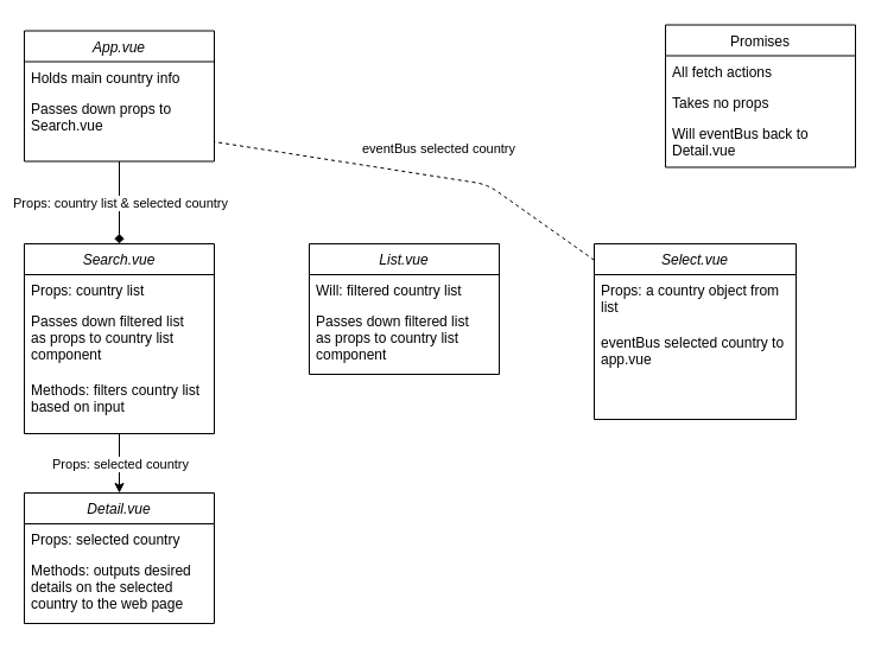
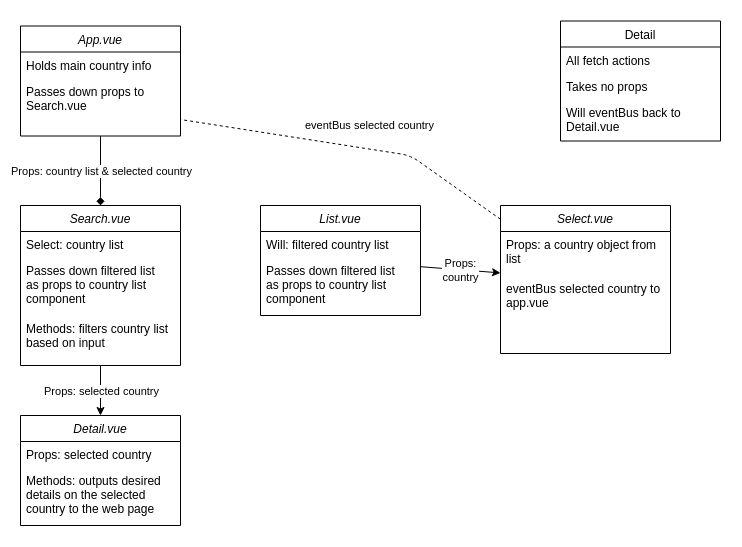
- <mxCell id="2" value="Promises" style="swimlane;fontStyle=0;align=center;verticalAlign=top;childLayout=stackLayout;horizontal=1;startSize=26;horizontalStack=0;resizeParent=1;resizeLast=0;collapsible=1;marginBottom=0;rounded=0;shadow=0;strokeWidth=1;" parent="1" vertex="1"><mxGeometry x="560" y="20.5" width="160" height="120" as="geometry"><mxRectangle x="550" y="140" width="160" height="26" as="alternateBounds" /></mxGeometry></mxCell>
+ <mxCell id="2" value="Detail" style="swimlane;fontStyle=0;align=center;verticalAlign=top;childLayout=stackLayout;horizontal=1;startSize=26;horizontalStack=0;resizeParent=1;resizeLast=0;collapsible=1;marginBottom=0;rounded=0;shadow=0;strokeWidth=1;" parent="1" vertex="1"><mxGeometry x="560" y="20.5" width="160" height="120" as="geometry"><mxRectangle x="550" y="140" width="160" height="26" as="alternateBounds" /></mxGeometry></mxCell>
- <mxCell id="7" value="Props: country list" style="text;align=left;verticalAlign=top;spacingLeft=4;spacingRight=4;overflow=hidden;rotatable=0;points=[[0,0.5],[1,0.5]];portConstraint=eastwest;" vertex="1" parent="6"><mxGeometry y="26" width="160" height="26" as="geometry" /></mxCell>
+ <mxCell id="7" value="Select: country list" style="text;align=left;verticalAlign=top;spacingLeft=4;spacingRight=4;overflow=hidden;rotatable=0;points=[[0,0.5],[1,0.5]];portConstraint=eastwest;" vertex="1" parent="6"><mxGeometry y="26" width="160" height="26" as="geometry" /></mxCell>
+ <mxCell id="22" value="" style="endArrow=classic;html=1;" edge="1" parent="1" source="13" target="16"><mxGeometry relative="1" as="geometry"><mxPoint x="460" y="385" as="sourcePoint" /><mxPoint x="560" y="385" as="targetPoint" /></mxGeometry></mxCell>
+ <mxCell id="23" value="Props:&lt;br&gt;country" style="edgeLabel;resizable=0;html=1;align=center;verticalAlign=middle;" connectable="0" vertex="1" parent="22"><mxGeometry relative="1" as="geometry" /></mxCell>
